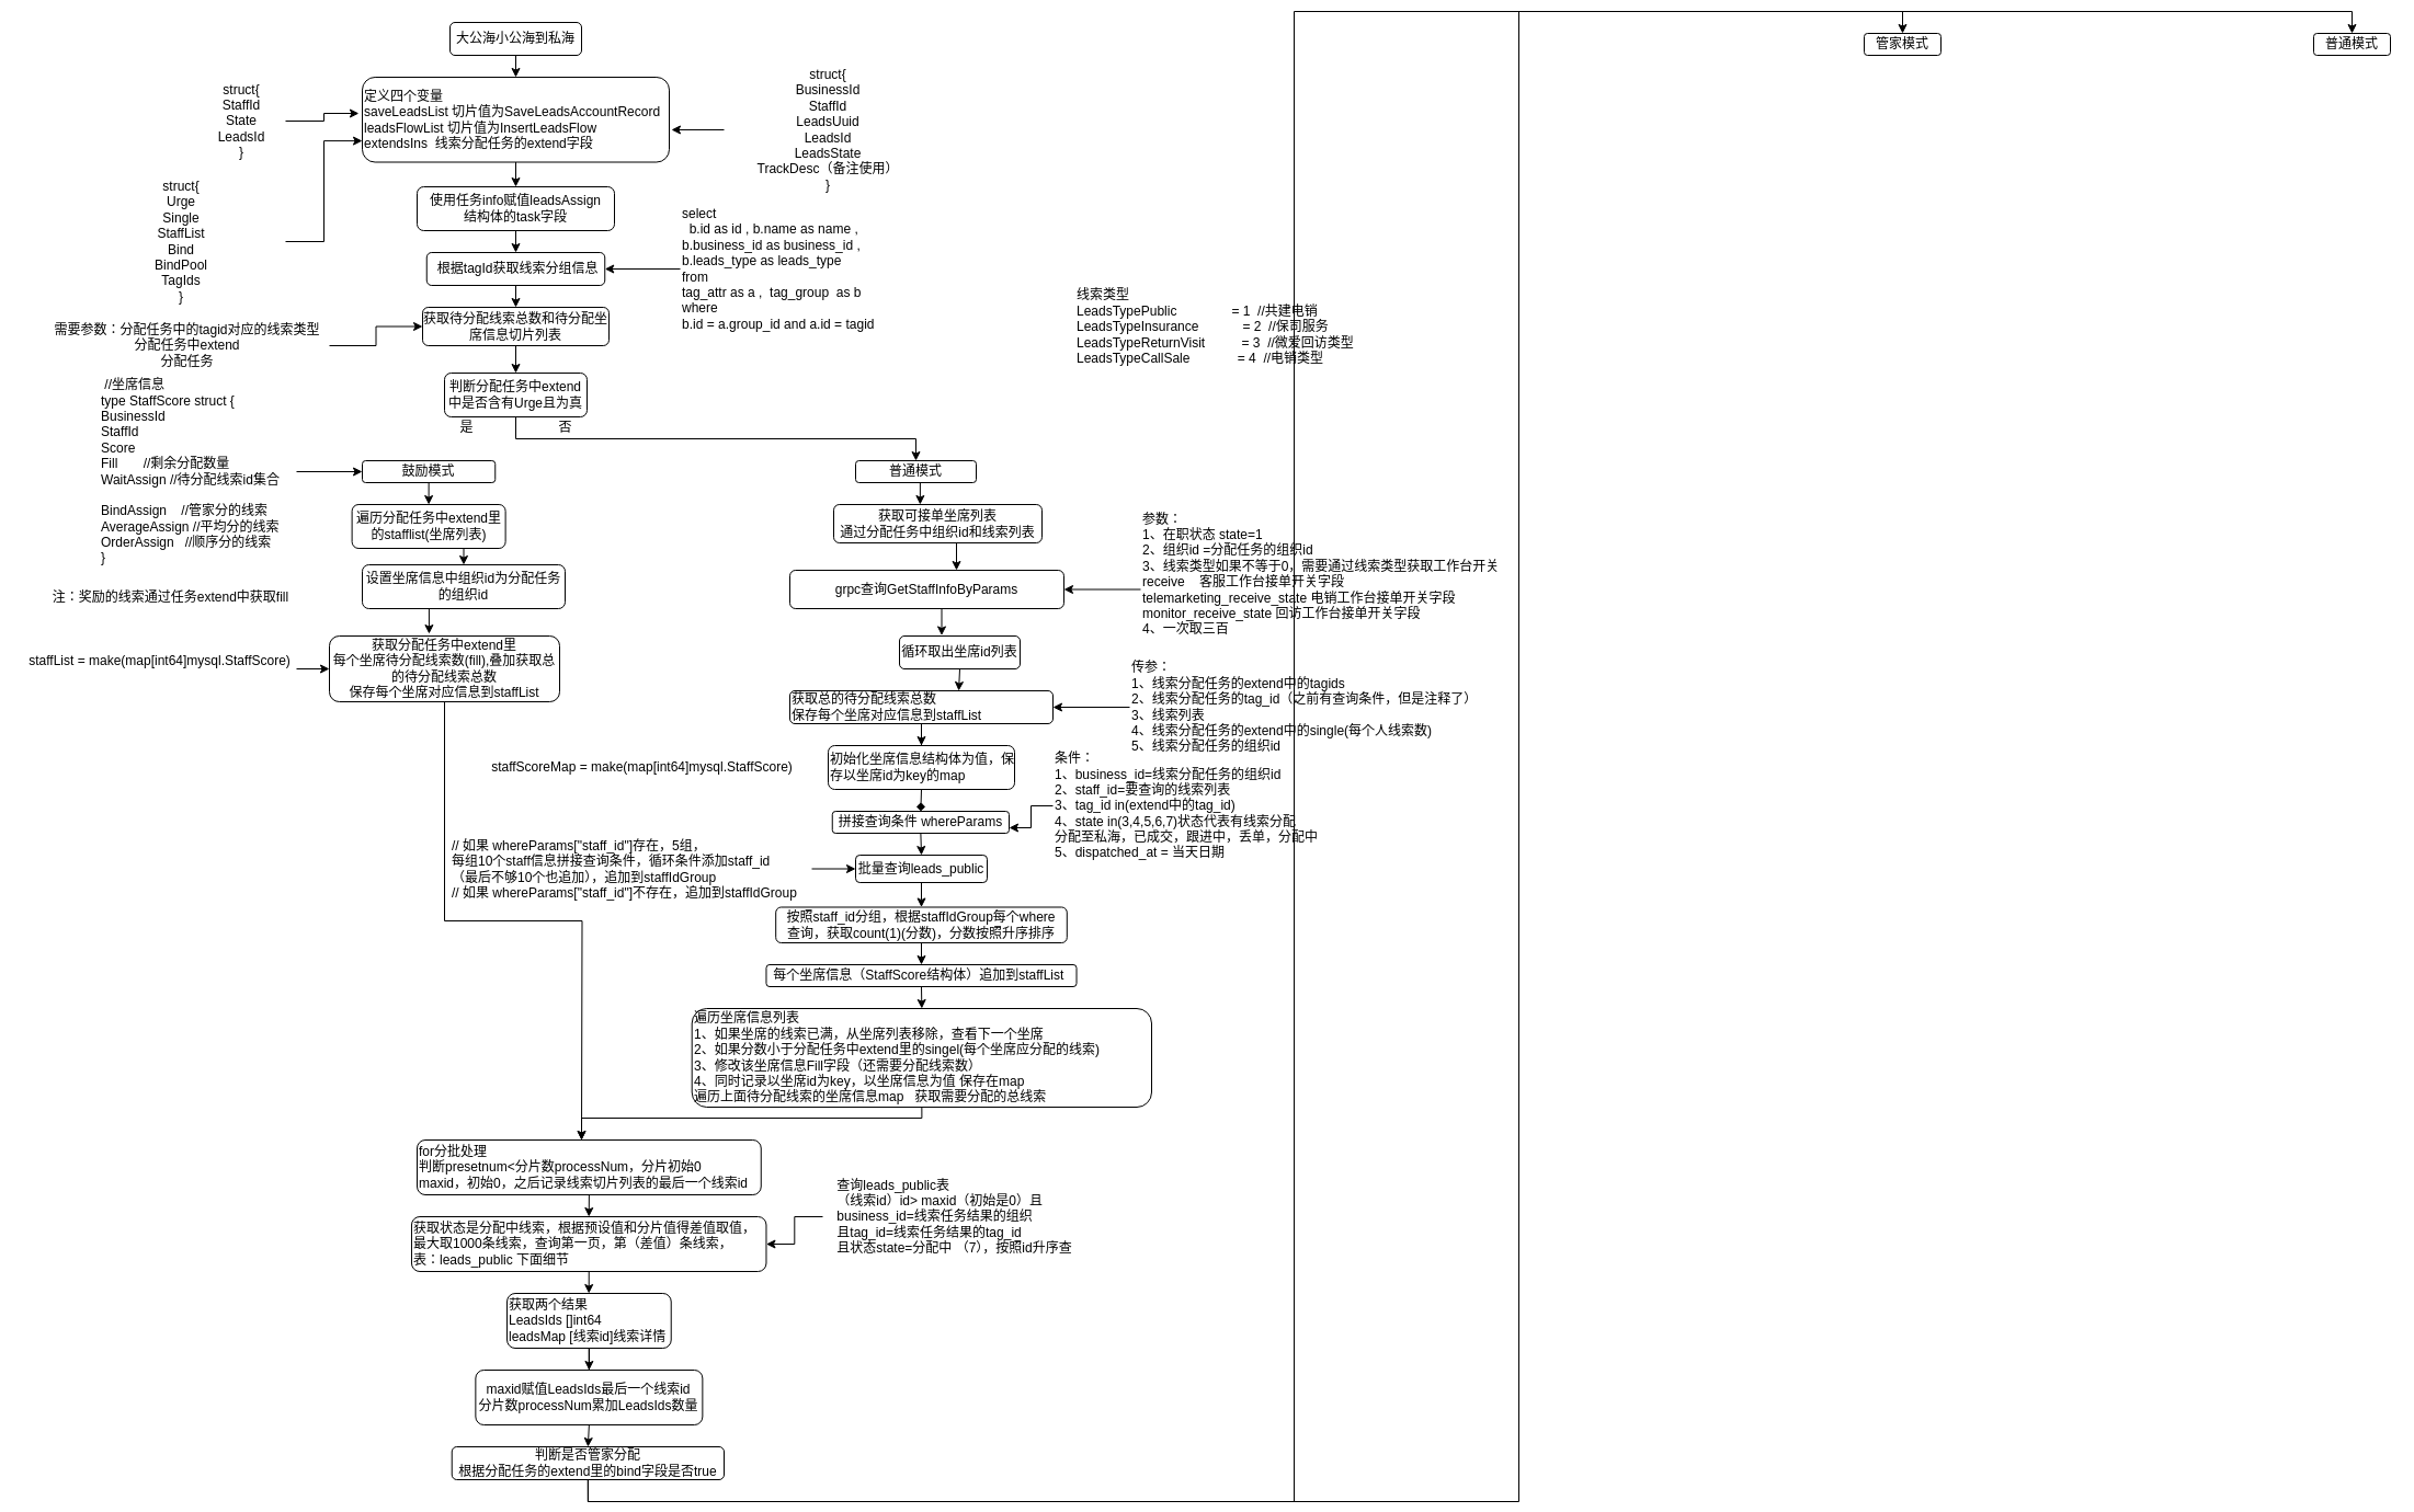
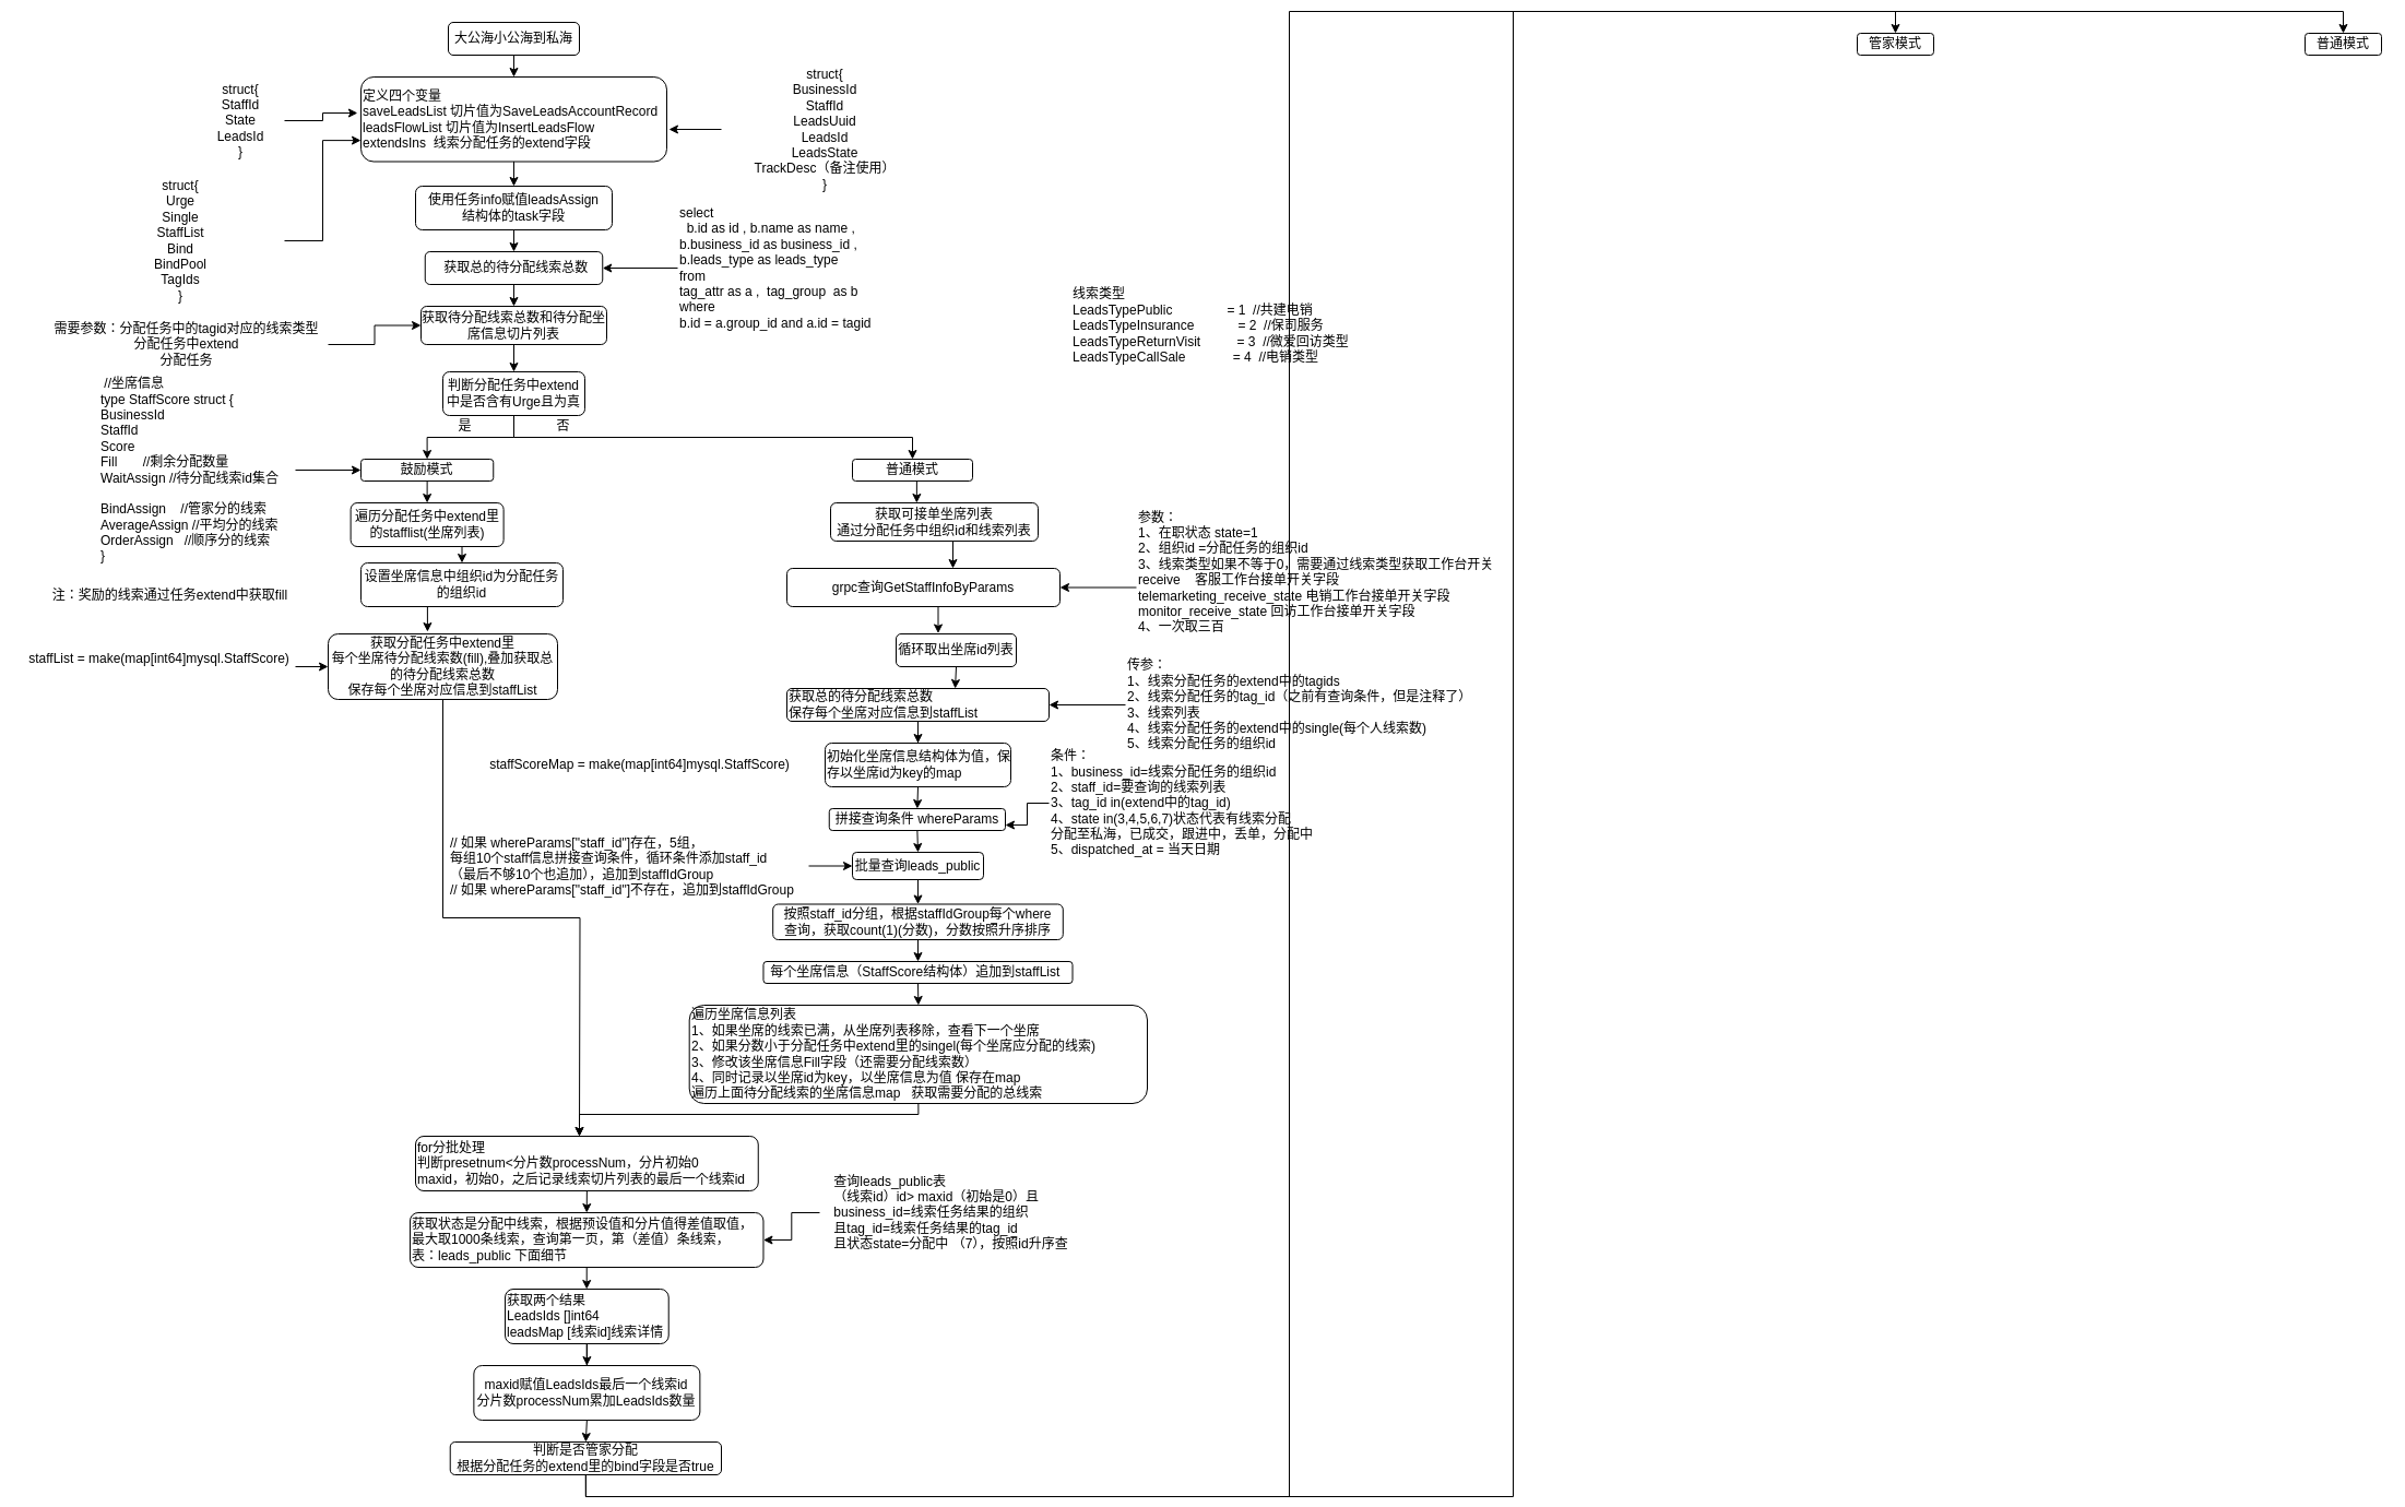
- <mxCell id="15" value="&amp;nbsp;根据tagId获取线索分组信息&lt;br&gt;" style="rounded=1;whiteSpace=wrap;html=1;" vertex="1" parent="1"><mxGeometry x="388.75" y="230" width="162.5" height="30" as="geometry" /></mxCell>
+ <mxCell id="15" value="&amp;nbsp;获取总的待分配线索总数&lt;br&gt;" style="rounded=1;whiteSpace=wrap;html=1;" vertex="1" parent="1"><mxGeometry x="388.75" y="230" width="162.5" height="30" as="geometry" /></mxCell>
+ <mxCell id="22" style="edgeStyle=orthogonalEdgeStyle;rounded=0;orthogonalLoop=1;jettySize=auto;html=1;exitX=0.5;exitY=1;exitDx=0;exitDy=0;entryX=0.5;entryY=0;entryDx=0;entryDy=0;" edge="1" parent="1" source="24" target="26"><mxGeometry relative="1" as="geometry" /></mxCell>
- <mxCell id="54" style="edgeStyle=orthogonalEdgeStyle;rounded=0;orthogonalLoop=1;jettySize=auto;html=1;exitX=0.5;exitY=1;exitDx=0;exitDy=0;entryX=0.5;entryY=0;entryDx=0;entryDy=0;endArrow=diamond;" edge="1" parent="1" source="55" target="58"><mxGeometry relative="1" as="geometry" /></mxCell>
+ <mxCell id="54" style="edgeStyle=orthogonalEdgeStyle;rounded=0;orthogonalLoop=1;jettySize=auto;html=1;exitX=0.5;exitY=1;exitDx=0;exitDy=0;entryX=0.5;entryY=0;entryDx=0;entryDy=0;" edge="1" parent="1" source="55" target="58"><mxGeometry relative="1" as="geometry" /></mxCell>
